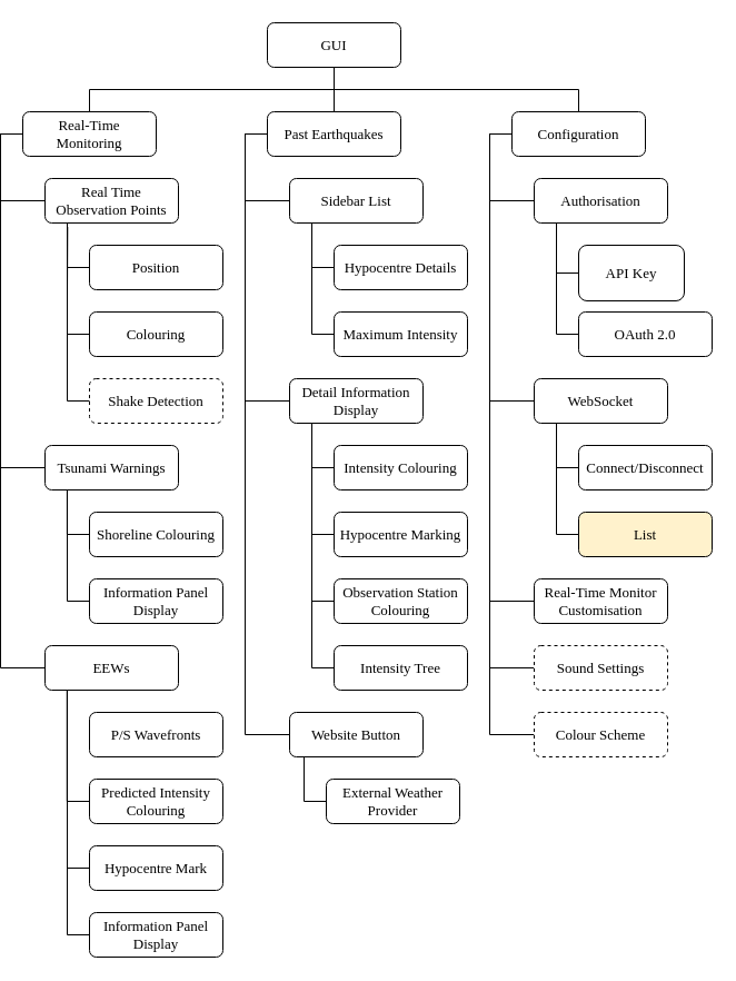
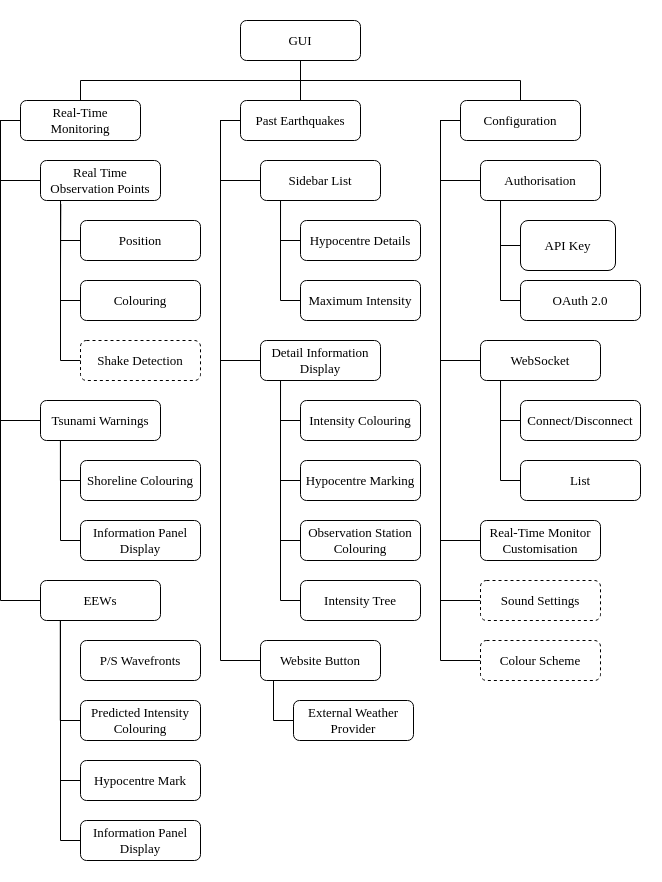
- <mxCell id="62" value="List" style="rounded=1;whiteSpace=wrap;html=1;fontFamily=STIX;fontSize=13;fillColor=#fff2cc;" vertex="1" parent="1"><mxGeometry x="520" y="460" width="120" height="40" as="geometry" /></mxCell>
+ <mxCell id="62" value="List" style="rounded=1;whiteSpace=wrap;html=1;fontFamily=STIX;fontSize=13;" vertex="1" parent="1"><mxGeometry x="520" y="460" width="120" height="40" as="geometry" /></mxCell>
